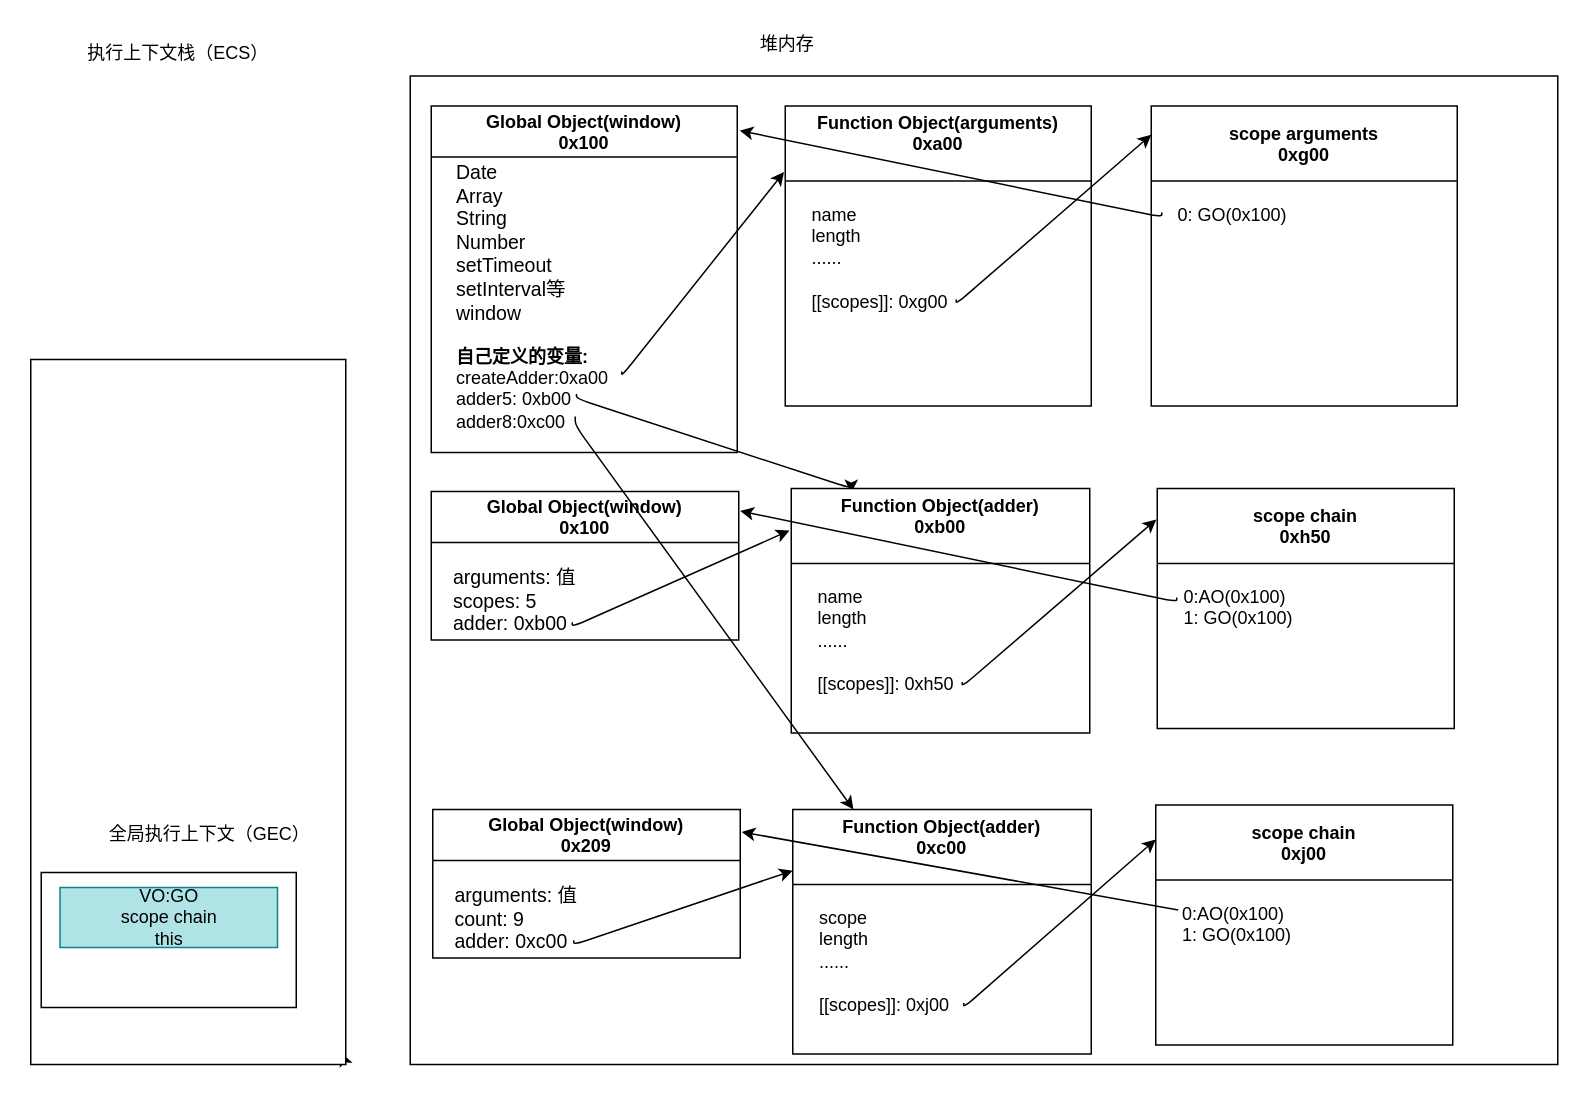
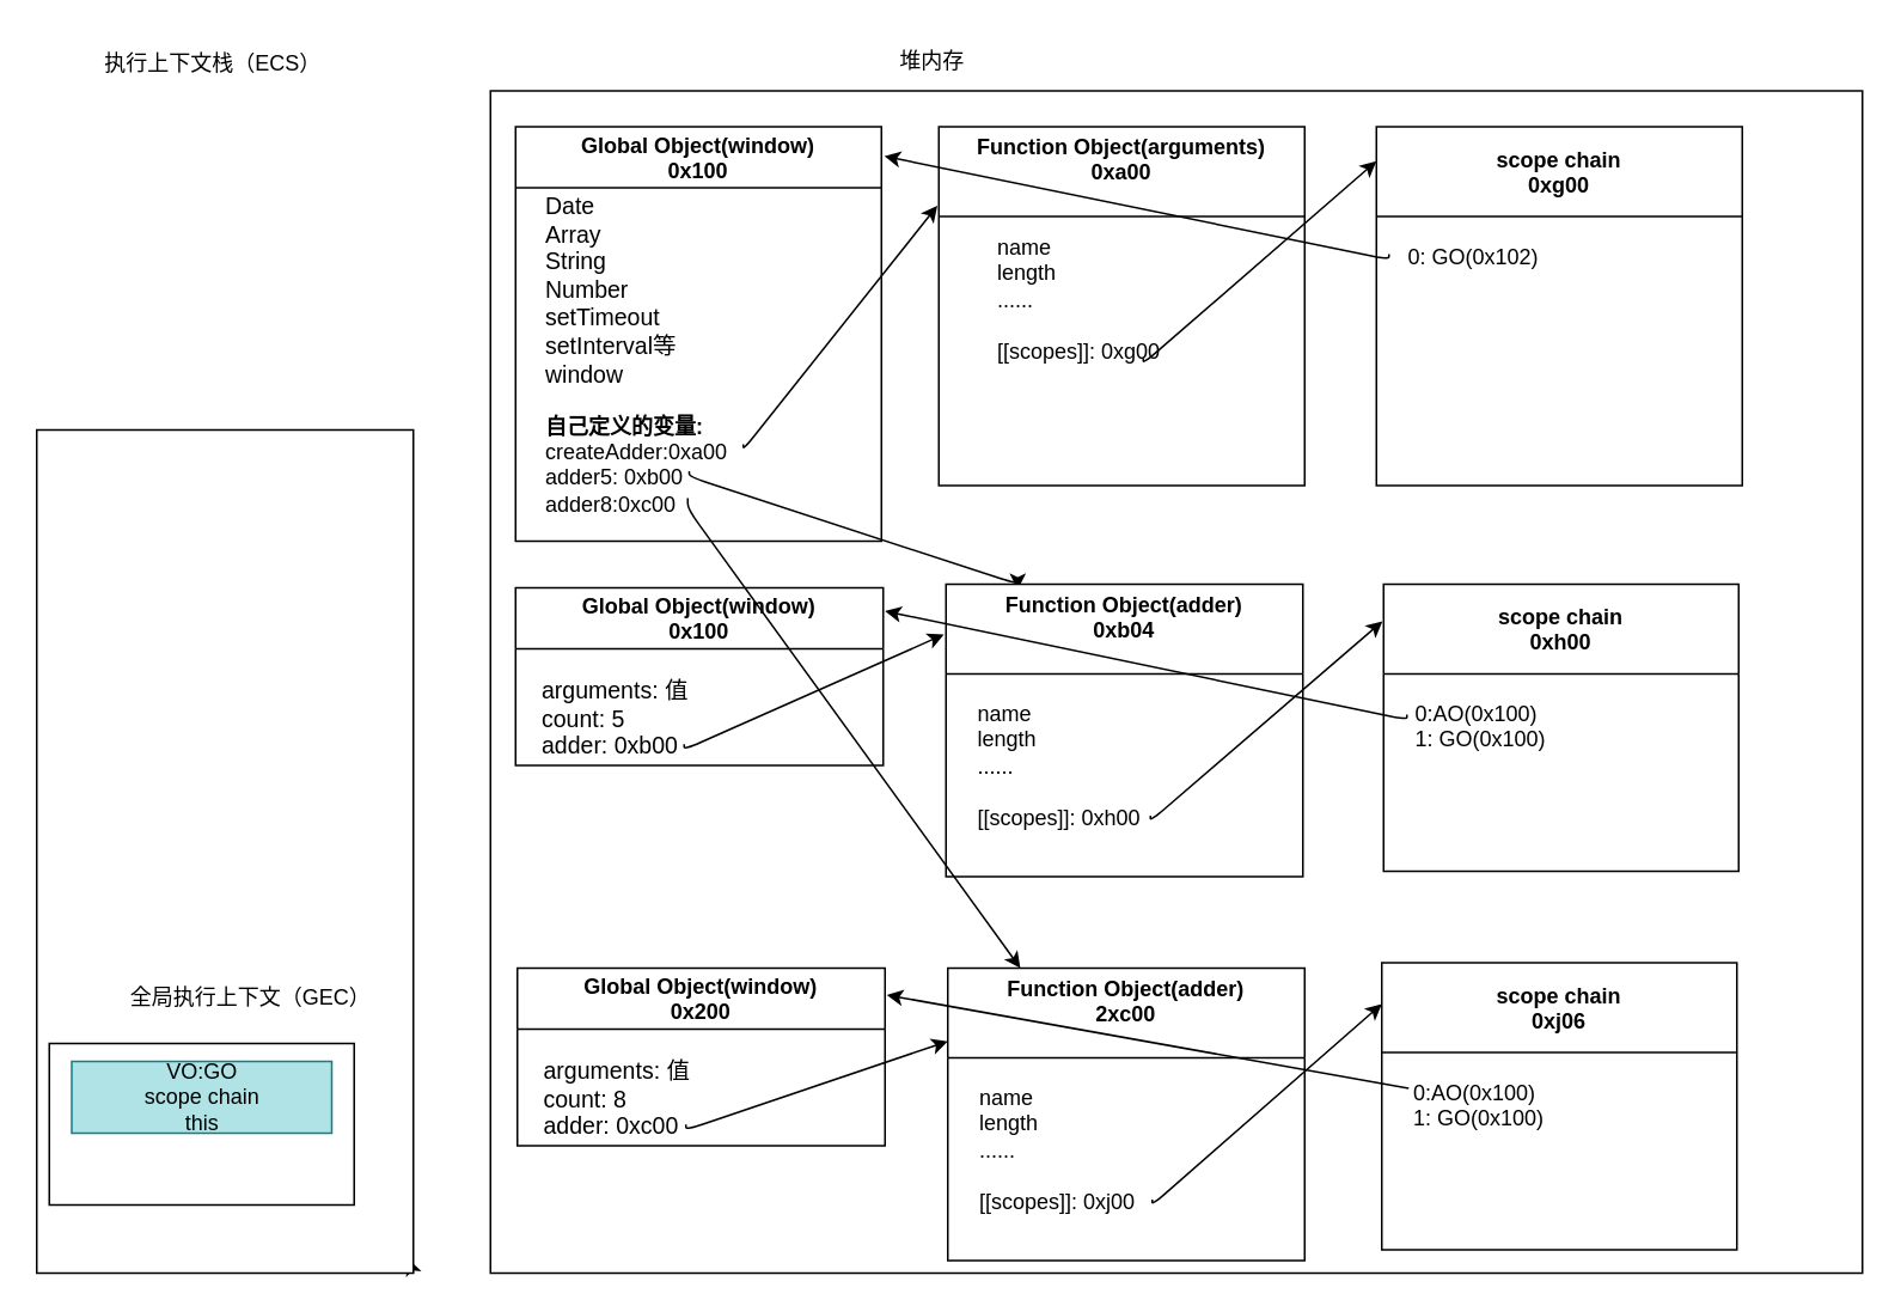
- <mxCell id="16" value="堆内存" style="text;html=1;align=center;verticalAlign=middle;resizable=0;points=[];autosize=1;strokeColor=none;fillColor=none;fontColor=#000000;" parent="1" vertex="1"><mxGeometry x="497" y="16" width="54" height="26" as="geometry" /></mxCell>
+ <mxCell id="16" value="堆内存" style="text;html=1;align=center;verticalAlign=middle;resizable=0;points=[];autosize=1;strokeColor=none;fillColor=none;fontColor=#000000;" parent="1" vertex="1"><mxGeometry x="492" y="21" width="54" height="26" as="geometry" /></mxCell>
- <mxCell id="17" value="scope arguments&#10;0xg00" style="swimlane;strokeColor=#000000;fontColor=#000000;fillColor=#FFFFFF;startSize=50;" vertex="1" parent="1"><mxGeometry x="767" y="70" width="204" height="200" as="geometry" /></mxCell>
+ <mxCell id="17" value="scope chain&#10;0xg00" style="swimlane;strokeColor=#000000;fontColor=#000000;fillColor=#FFFFFF;startSize=50;" vertex="1" parent="1"><mxGeometry x="767" y="70" width="204" height="200" as="geometry" /></mxCell>
- <mxCell id="18" value="0: GO(0x100)" style="text;html=1;strokeColor=none;fillColor=none;align=left;verticalAlign=top;whiteSpace=wrap;rounded=0;fontColor=#000000;" vertex="1" parent="17"><mxGeometry x="16" y="59" width="165" height="130" as="geometry" /></mxCell>
+ <mxCell id="18" value="0: GO(0x102)" style="text;html=1;strokeColor=none;fillColor=none;align=left;verticalAlign=top;whiteSpace=wrap;rounded=0;fontColor=#000000;" vertex="1" parent="17"><mxGeometry x="16" y="59" width="165" height="130" as="geometry" /></mxCell>
- <mxCell id="10" value="name&amp;nbsp;&lt;br&gt;length&lt;br&gt;......&lt;br&gt;&lt;br&gt;[[scopes]]: 0xg00" style="text;html=1;strokeColor=none;fillColor=none;align=left;verticalAlign=top;whiteSpace=wrap;rounded=0;fontColor=#000000;" parent="9" vertex="1"><mxGeometry x="16" y="59" width="165" height="130" as="geometry" /></mxCell>
+ <mxCell id="10" value="name&amp;nbsp;&lt;br&gt;length&lt;br&gt;......&lt;br&gt;&lt;br&gt;[[scopes]]: 0xg00" style="text;html=1;strokeColor=none;fillColor=none;align=left;verticalAlign=top;whiteSpace=wrap;rounded=0;fontColor=#000000;" parent="9" vertex="1"><mxGeometry x="31" y="54" width="165" height="130" as="geometry" /></mxCell>
- <mxCell id="23" value="Function Object(adder)&#10;0xb00&#10;" style="swimlane;strokeColor=#000000;fontColor=#000000;fillColor=#FFFFFF;startSize=50;" vertex="1" parent="1"><mxGeometry x="527" y="325" width="199" height="163" as="geometry" /></mxCell>
+ <mxCell id="23" value="Function Object(adder)&#10;0xb04&#10;" style="swimlane;strokeColor=#000000;fontColor=#000000;fillColor=#FFFFFF;startSize=50;" vertex="1" parent="1"><mxGeometry x="527" y="325" width="199" height="163" as="geometry" /></mxCell>
- <mxCell id="27" value="scope chain&#10;0xh50" style="swimlane;strokeColor=#000000;fontColor=#000000;fillColor=#FFFFFF;startSize=50;" vertex="1" parent="1"><mxGeometry x="771" y="325" width="198" height="160" as="geometry" /></mxCell>
+ <mxCell id="27" value="scope chain&#10;0xh00" style="swimlane;strokeColor=#000000;fontColor=#000000;fillColor=#FFFFFF;startSize=50;" vertex="1" parent="1"><mxGeometry x="771" y="325" width="198" height="160" as="geometry" /></mxCell>
- <mxCell id="21" value="&lt;span style=&quot;font-size: 13px;&quot;&gt;arguments: 值&lt;br&gt;scopes: 5&lt;br&gt;adder: 0xb00&lt;br&gt;&lt;/span&gt;" style="text;html=1;strokeColor=none;fillColor=none;align=left;verticalAlign=top;whiteSpace=wrap;rounded=0;fontColor=#000000;" vertex="1" parent="20"><mxGeometry x="13" y="43" width="178" height="70" as="geometry" /></mxCell>
+ <mxCell id="21" value="&lt;span style=&quot;font-size: 13px;&quot;&gt;arguments: 值&lt;br&gt;count: 5&lt;br&gt;adder: 0xb00&lt;br&gt;&lt;/span&gt;" style="text;html=1;strokeColor=none;fillColor=none;align=left;verticalAlign=top;whiteSpace=wrap;rounded=0;fontColor=#000000;" vertex="1" parent="20"><mxGeometry x="13" y="43" width="178" height="70" as="geometry" /></mxCell>
- <mxCell id="24" value="name&amp;nbsp;&lt;br&gt;length&lt;br&gt;......&lt;br&gt;&lt;br&gt;[[scopes]]: 0xh50" style="text;html=1;strokeColor=none;fillColor=none;align=left;verticalAlign=top;whiteSpace=wrap;rounded=0;fontColor=#000000;" vertex="1" parent="23"><mxGeometry x="16" y="59" width="159" height="106" as="geometry" /></mxCell>
+ <mxCell id="24" value="name&amp;nbsp;&lt;br&gt;length&lt;br&gt;......&lt;br&gt;&lt;br&gt;[[scopes]]: 0xh00" style="text;html=1;strokeColor=none;fillColor=none;align=left;verticalAlign=top;whiteSpace=wrap;rounded=0;fontColor=#000000;" vertex="1" parent="23"><mxGeometry x="16" y="59" width="159" height="106" as="geometry" /></mxCell>
- <mxCell id="29" value="Global Object(window)&#10;0x209" style="swimlane;strokeColor=#000000;fontColor=#000000;fillColor=#FFFFFF;startSize=34;" vertex="1" parent="1"><mxGeometry x="288" y="539" width="205" height="99" as="geometry" /></mxCell>
+ <mxCell id="29" value="Global Object(window)&#10;0x200" style="swimlane;strokeColor=#000000;fontColor=#000000;fillColor=#FFFFFF;startSize=34;" vertex="1" parent="1"><mxGeometry x="288" y="539" width="205" height="99" as="geometry" /></mxCell>
- <mxCell id="32" value="Function Object(adder)&#10;0xc00&#10;" style="swimlane;strokeColor=#000000;fontColor=#000000;fillColor=#FFFFFF;startSize=50;" vertex="1" parent="1"><mxGeometry x="528" y="539" width="199" height="163" as="geometry" /></mxCell>
+ <mxCell id="32" value="Function Object(adder)&#10;2xc00&#10;" style="swimlane;strokeColor=#000000;fontColor=#000000;fillColor=#FFFFFF;startSize=50;" vertex="1" parent="1"><mxGeometry x="528" y="539" width="199" height="163" as="geometry" /></mxCell>
- <mxCell id="36" value="scope chain&#10;0xj00" style="swimlane;strokeColor=#000000;fontColor=#000000;fillColor=#FFFFFF;startSize=50;" vertex="1" parent="1"><mxGeometry x="770" y="536" width="198" height="160" as="geometry" /></mxCell>
+ <mxCell id="36" value="scope chain&#10;0xj06" style="swimlane;strokeColor=#000000;fontColor=#000000;fillColor=#FFFFFF;startSize=50;" vertex="1" parent="1"><mxGeometry x="770" y="536" width="198" height="160" as="geometry" /></mxCell>
- <mxCell id="30" value="&lt;span style=&quot;font-size: 13px;&quot;&gt;arguments: 值&lt;br&gt;count: 9&lt;br&gt;adder: 0xc00&lt;br&gt;&lt;/span&gt;" style="text;html=1;strokeColor=none;fillColor=none;align=left;verticalAlign=top;whiteSpace=wrap;rounded=0;fontColor=#000000;" vertex="1" parent="29"><mxGeometry x="13" y="43" width="178" height="70" as="geometry" /></mxCell>
+ <mxCell id="30" value="&lt;span style=&quot;font-size: 13px;&quot;&gt;arguments: 值&lt;br&gt;count: 8&lt;br&gt;adder: 0xc00&lt;br&gt;&lt;/span&gt;" style="text;html=1;strokeColor=none;fillColor=none;align=left;verticalAlign=top;whiteSpace=wrap;rounded=0;fontColor=#000000;" vertex="1" parent="29"><mxGeometry x="13" y="43" width="178" height="70" as="geometry" /></mxCell>
- <mxCell id="33" value="scope&amp;nbsp;&lt;br&gt;length&lt;br&gt;......&lt;br&gt;&lt;br&gt;[[scopes]]: 0xj00" style="text;html=1;strokeColor=none;fillColor=none;align=left;verticalAlign=top;whiteSpace=wrap;rounded=0;fontColor=#000000;" vertex="1" parent="32"><mxGeometry x="16" y="59" width="159" height="106" as="geometry" /></mxCell>
+ <mxCell id="33" value="name&amp;nbsp;&lt;br&gt;length&lt;br&gt;......&lt;br&gt;&lt;br&gt;[[scopes]]: 0xj00" style="text;html=1;strokeColor=none;fillColor=none;align=left;verticalAlign=top;whiteSpace=wrap;rounded=0;fontColor=#000000;" vertex="1" parent="32"><mxGeometry x="16" y="59" width="159" height="106" as="geometry" /></mxCell>
